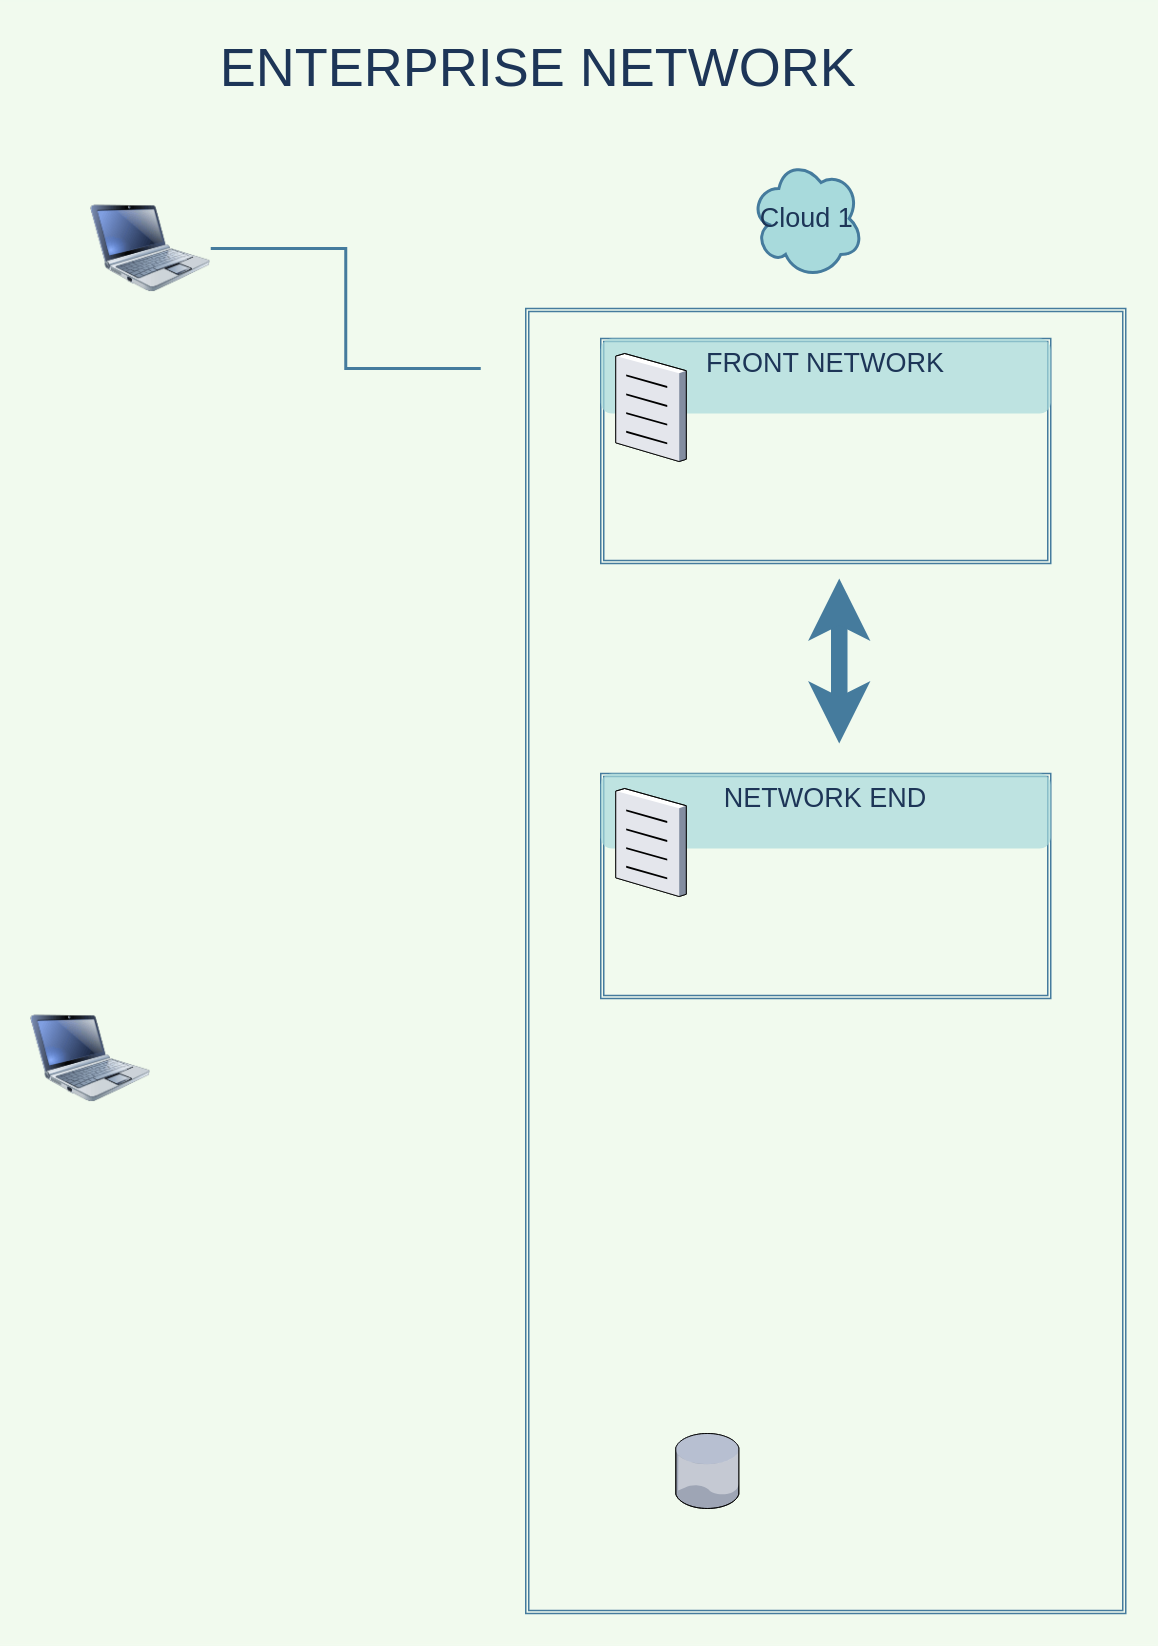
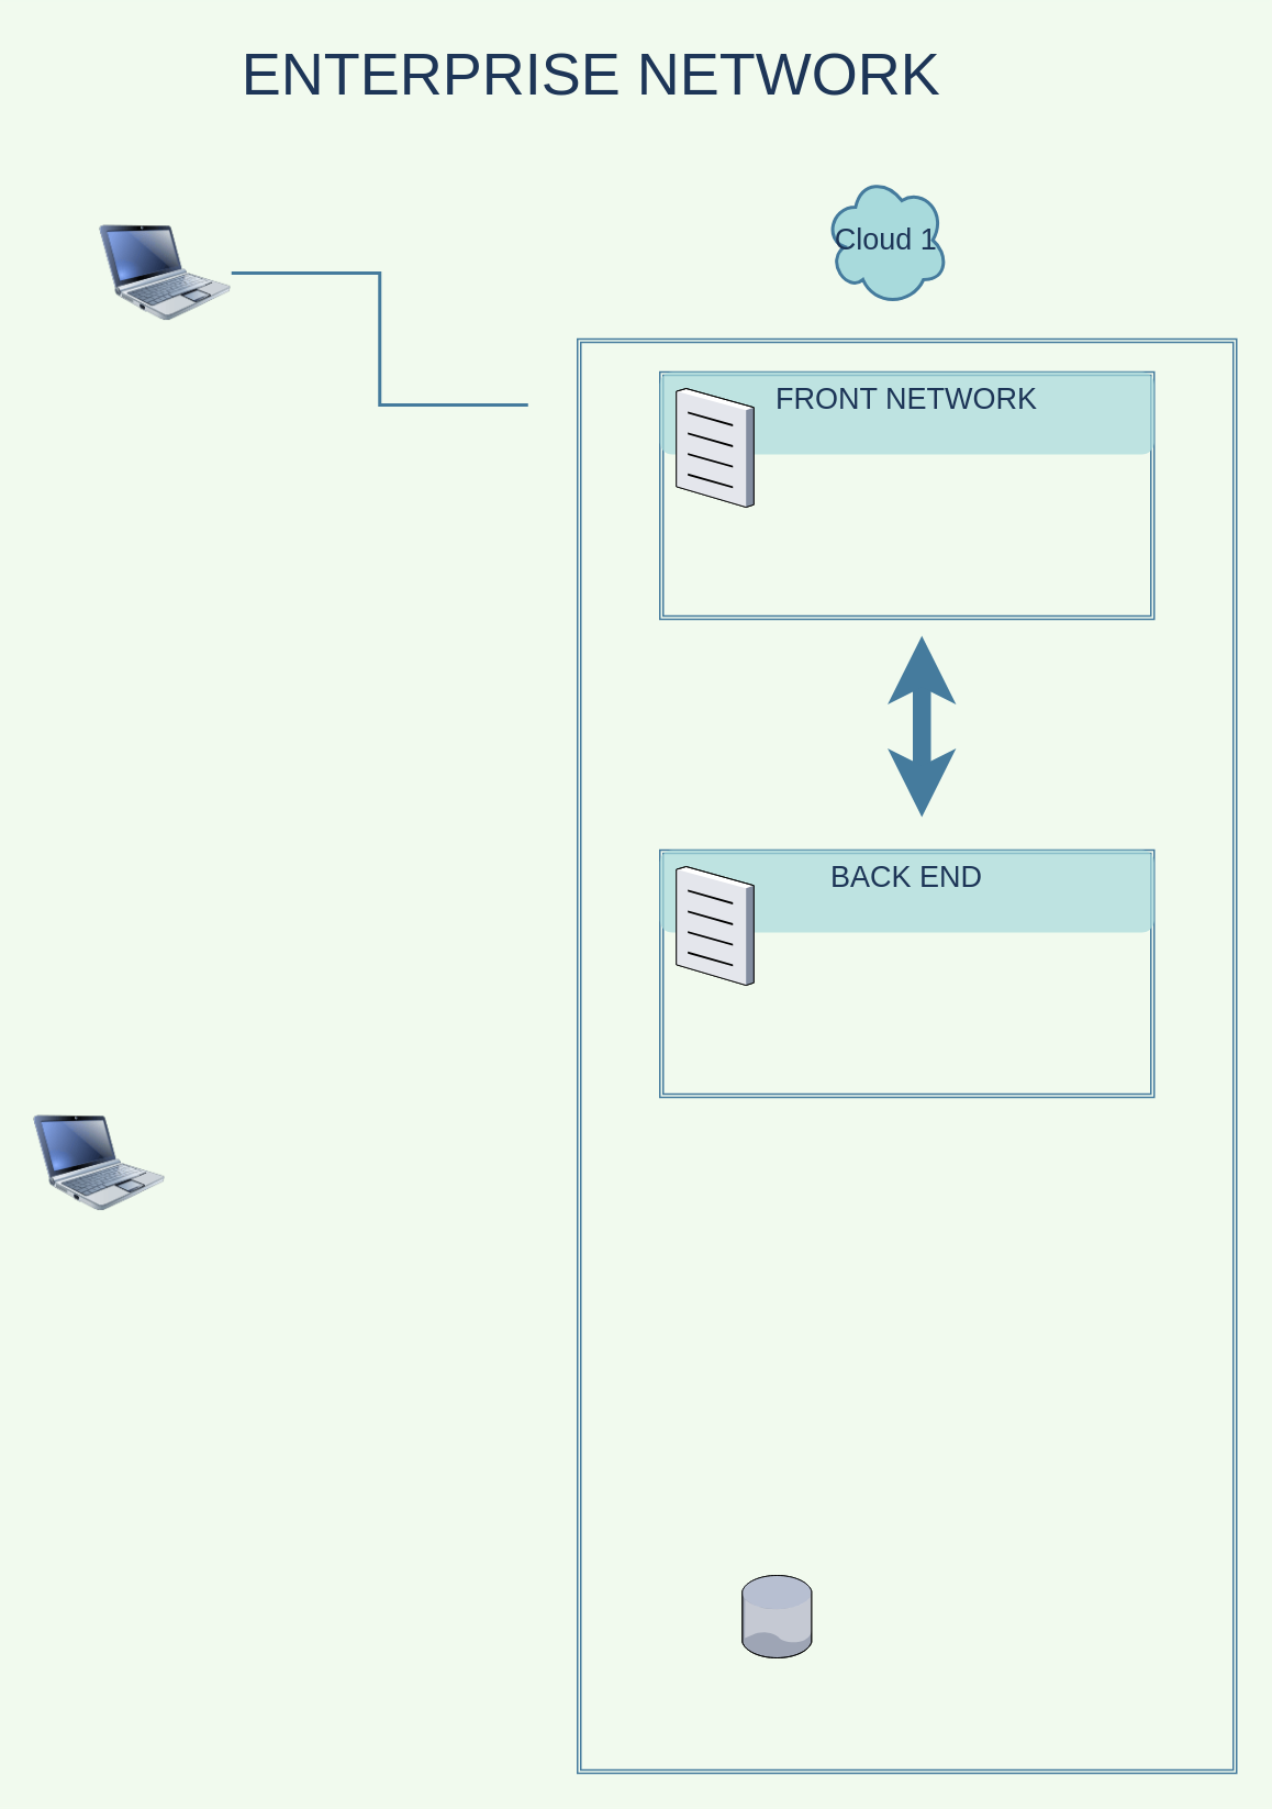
- <mxCell id="12" value="&lt;span style=&quot;line-height: 17.182px&quot;&gt;NETWORK END&lt;/span&gt;" style="rounded=1;whiteSpace=wrap;html=1;shadow=0;strokeColor=none;fillColor=#A8DADC;fontSize=18;fontColor=#1D3557;verticalAlign=top;fontStyle=0;opacity=70;strokeWidth=3;" vertex="1" parent="1"><mxGeometry x="400" y="515" width="300" height="50" as="geometry" /></mxCell>
+ <mxCell id="12" value="&lt;span style=&quot;line-height: 17.182px&quot;&gt;BACK END&lt;/span&gt;" style="rounded=1;whiteSpace=wrap;html=1;shadow=0;strokeColor=none;fillColor=#A8DADC;fontSize=18;fontColor=#1D3557;verticalAlign=top;fontStyle=0;opacity=70;strokeWidth=3;" vertex="1" parent="1"><mxGeometry x="400" y="515" width="300" height="50" as="geometry" /></mxCell>
